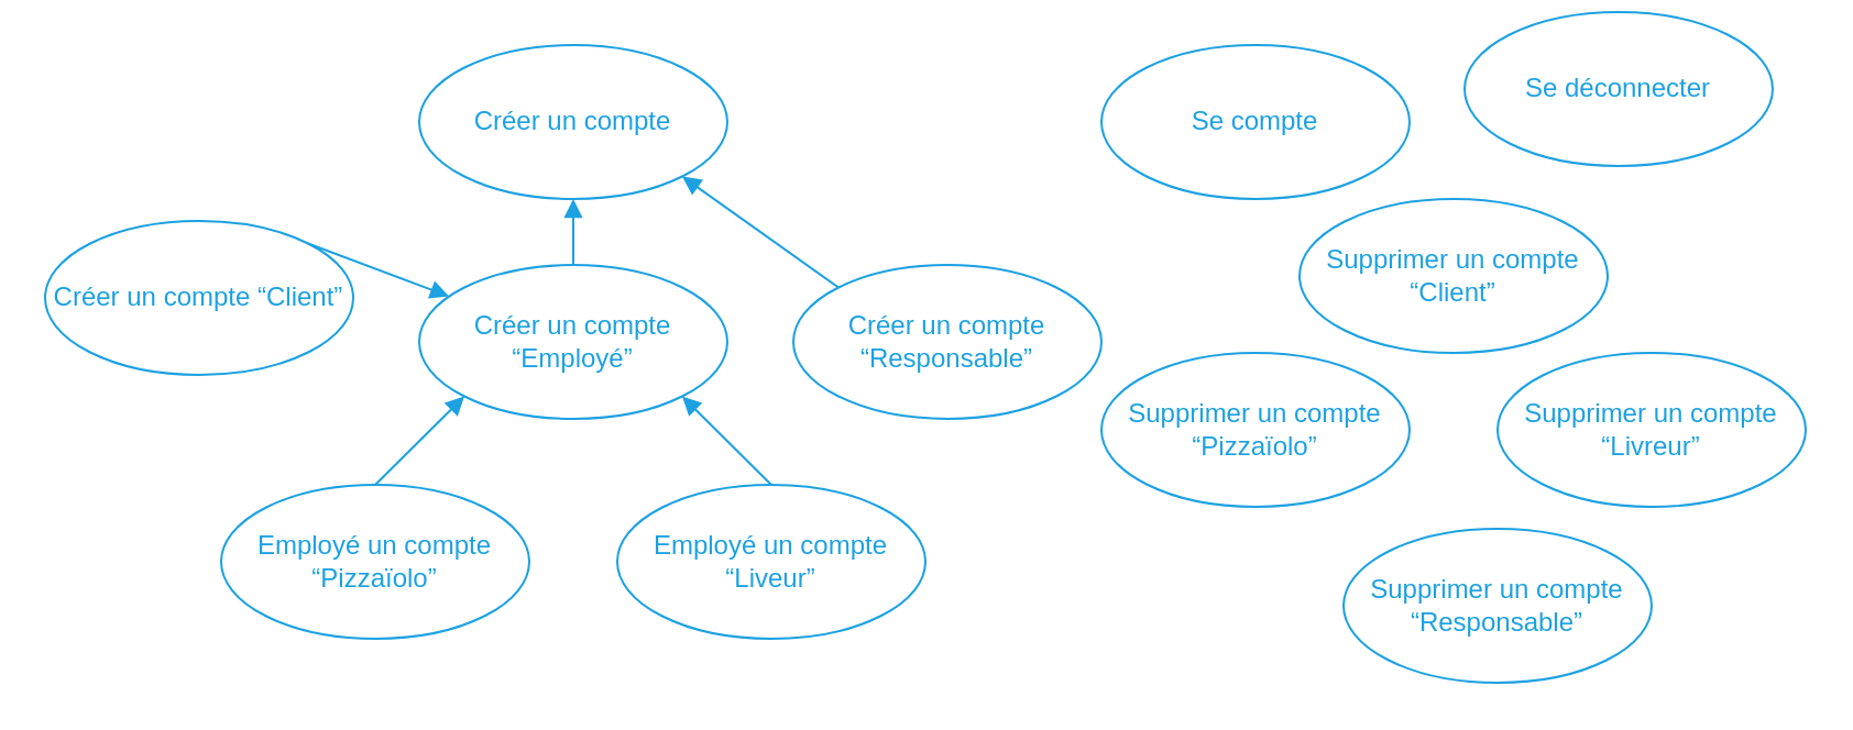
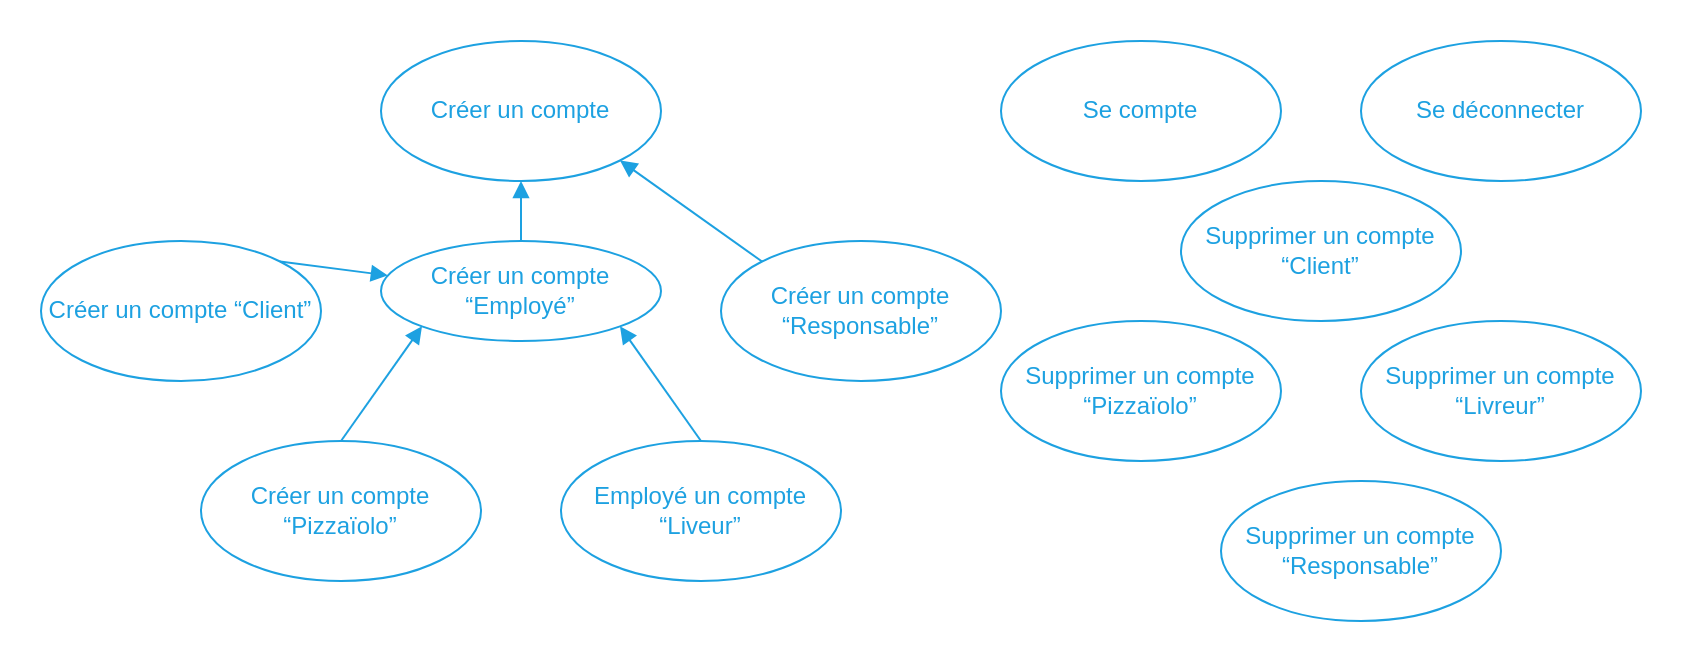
- <mxCell id="14" value="&lt;font color=&quot;#1da1e1&quot;&gt;Se déconnecter&lt;/font&gt;" style="ellipse;whiteSpace=wrap;html=1;fillColor=none;strokeColor=#1DA1E1;" parent="1" vertex="1"><mxGeometry x="665" y="5" width="140" height="70" as="geometry" /></mxCell>
+ <mxCell id="14" value="&lt;font color=&quot;#1da1e1&quot;&gt;Se déconnecter&lt;/font&gt;" style="ellipse;whiteSpace=wrap;html=1;fillColor=none;strokeColor=#1DA1E1;" parent="1" vertex="1"><mxGeometry x="680" y="20" width="140" height="70" as="geometry" /></mxCell>
- <mxCell id="5" value="&lt;font color=&quot;#1da1e1&quot;&gt;Créer un compte “Client”&lt;/font&gt;" style="ellipse;whiteSpace=wrap;html=1;fillColor=none;strokeColor=#1DA1E1;" parent="1" vertex="1"><mxGeometry x="20" y="100" width="140" height="70" as="geometry" /></mxCell>
+ <mxCell id="5" value="&lt;font color=&quot;#1da1e1&quot;&gt;Créer un compte “Client”&lt;/font&gt;" style="ellipse;whiteSpace=wrap;html=1;fillColor=none;strokeColor=#1DA1E1;" parent="1" vertex="1"><mxGeometry x="20" y="120" width="140" height="70" as="geometry" /></mxCell>
- <mxCell id="7" value="&lt;span style=&quot;color: rgb(29 , 161 , 225)&quot;&gt;Créer un compte “Employé”&lt;/span&gt;" style="ellipse;whiteSpace=wrap;html=1;fillColor=none;strokeColor=#1DA1E1;" parent="1" vertex="1"><mxGeometry x="190" y="120" width="140" height="70" as="geometry" /></mxCell>
+ <mxCell id="7" value="&lt;span style=&quot;color: rgb(29 , 161 , 225)&quot;&gt;Créer un compte “Employé”&lt;/span&gt;" style="ellipse;whiteSpace=wrap;html=1;fillColor=none;strokeColor=#1DA1E1;" parent="1" vertex="1"><mxGeometry x="190" y="120" width="140" height="50" as="geometry" /></mxCell>
- <mxCell id="11" value="&lt;span style=&quot;color: rgb(29 , 161 , 225)&quot;&gt;Employé un compte “Pizzaïolo”&lt;/span&gt;" style="ellipse;whiteSpace=wrap;html=1;fillColor=none;strokeColor=#1DA1E1;" parent="1" vertex="1"><mxGeometry x="100" y="220" width="140" height="70" as="geometry" /></mxCell>
+ <mxCell id="11" value="&lt;span style=&quot;color: rgb(29 , 161 , 225)&quot;&gt;Créer un compte “Pizzaïolo”&lt;/span&gt;" style="ellipse;whiteSpace=wrap;html=1;fillColor=none;strokeColor=#1DA1E1;" parent="1" vertex="1"><mxGeometry x="100" y="220" width="140" height="70" as="geometry" /></mxCell>
